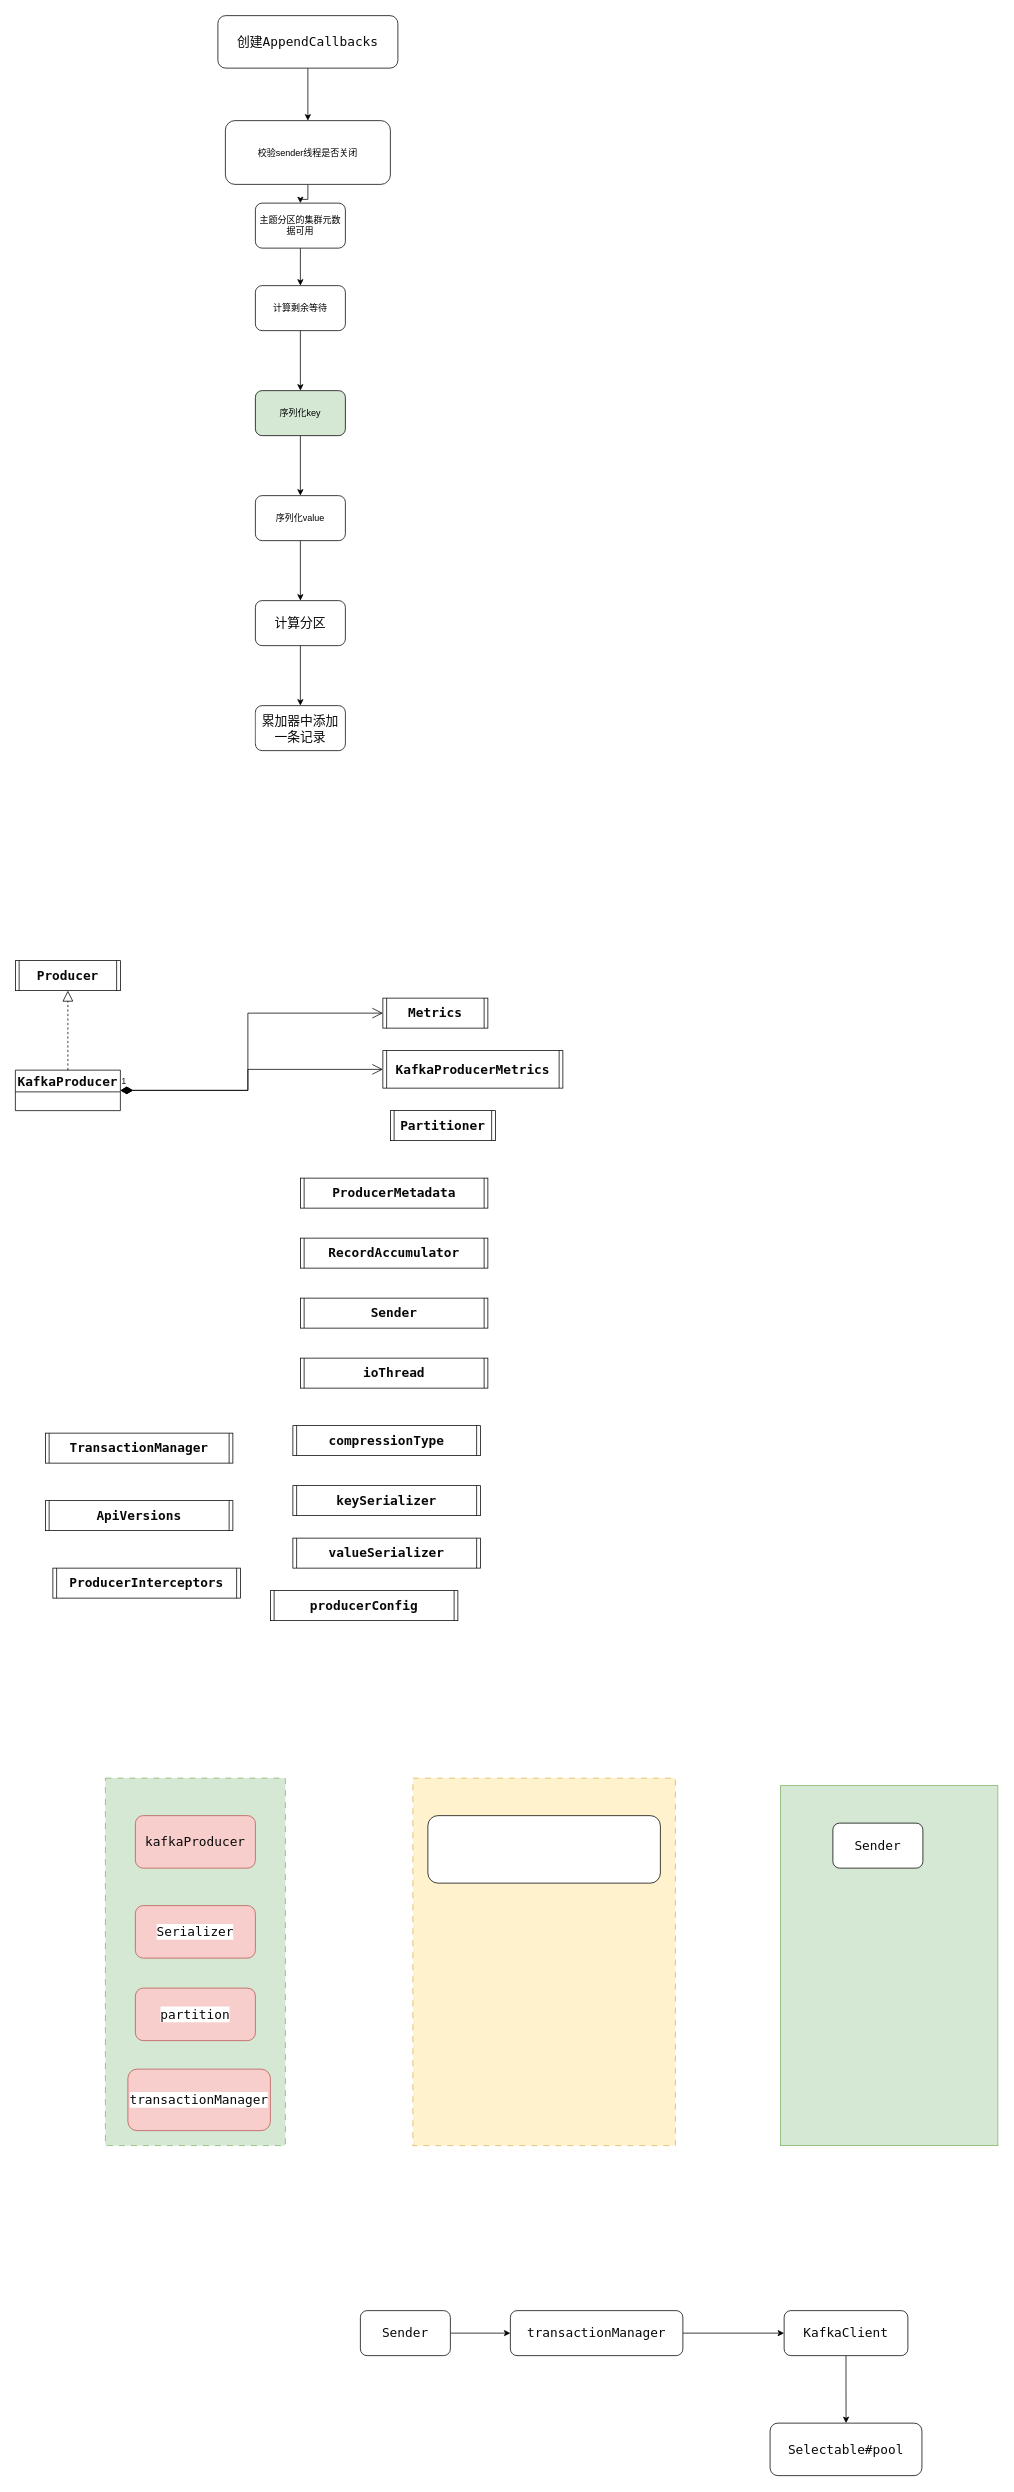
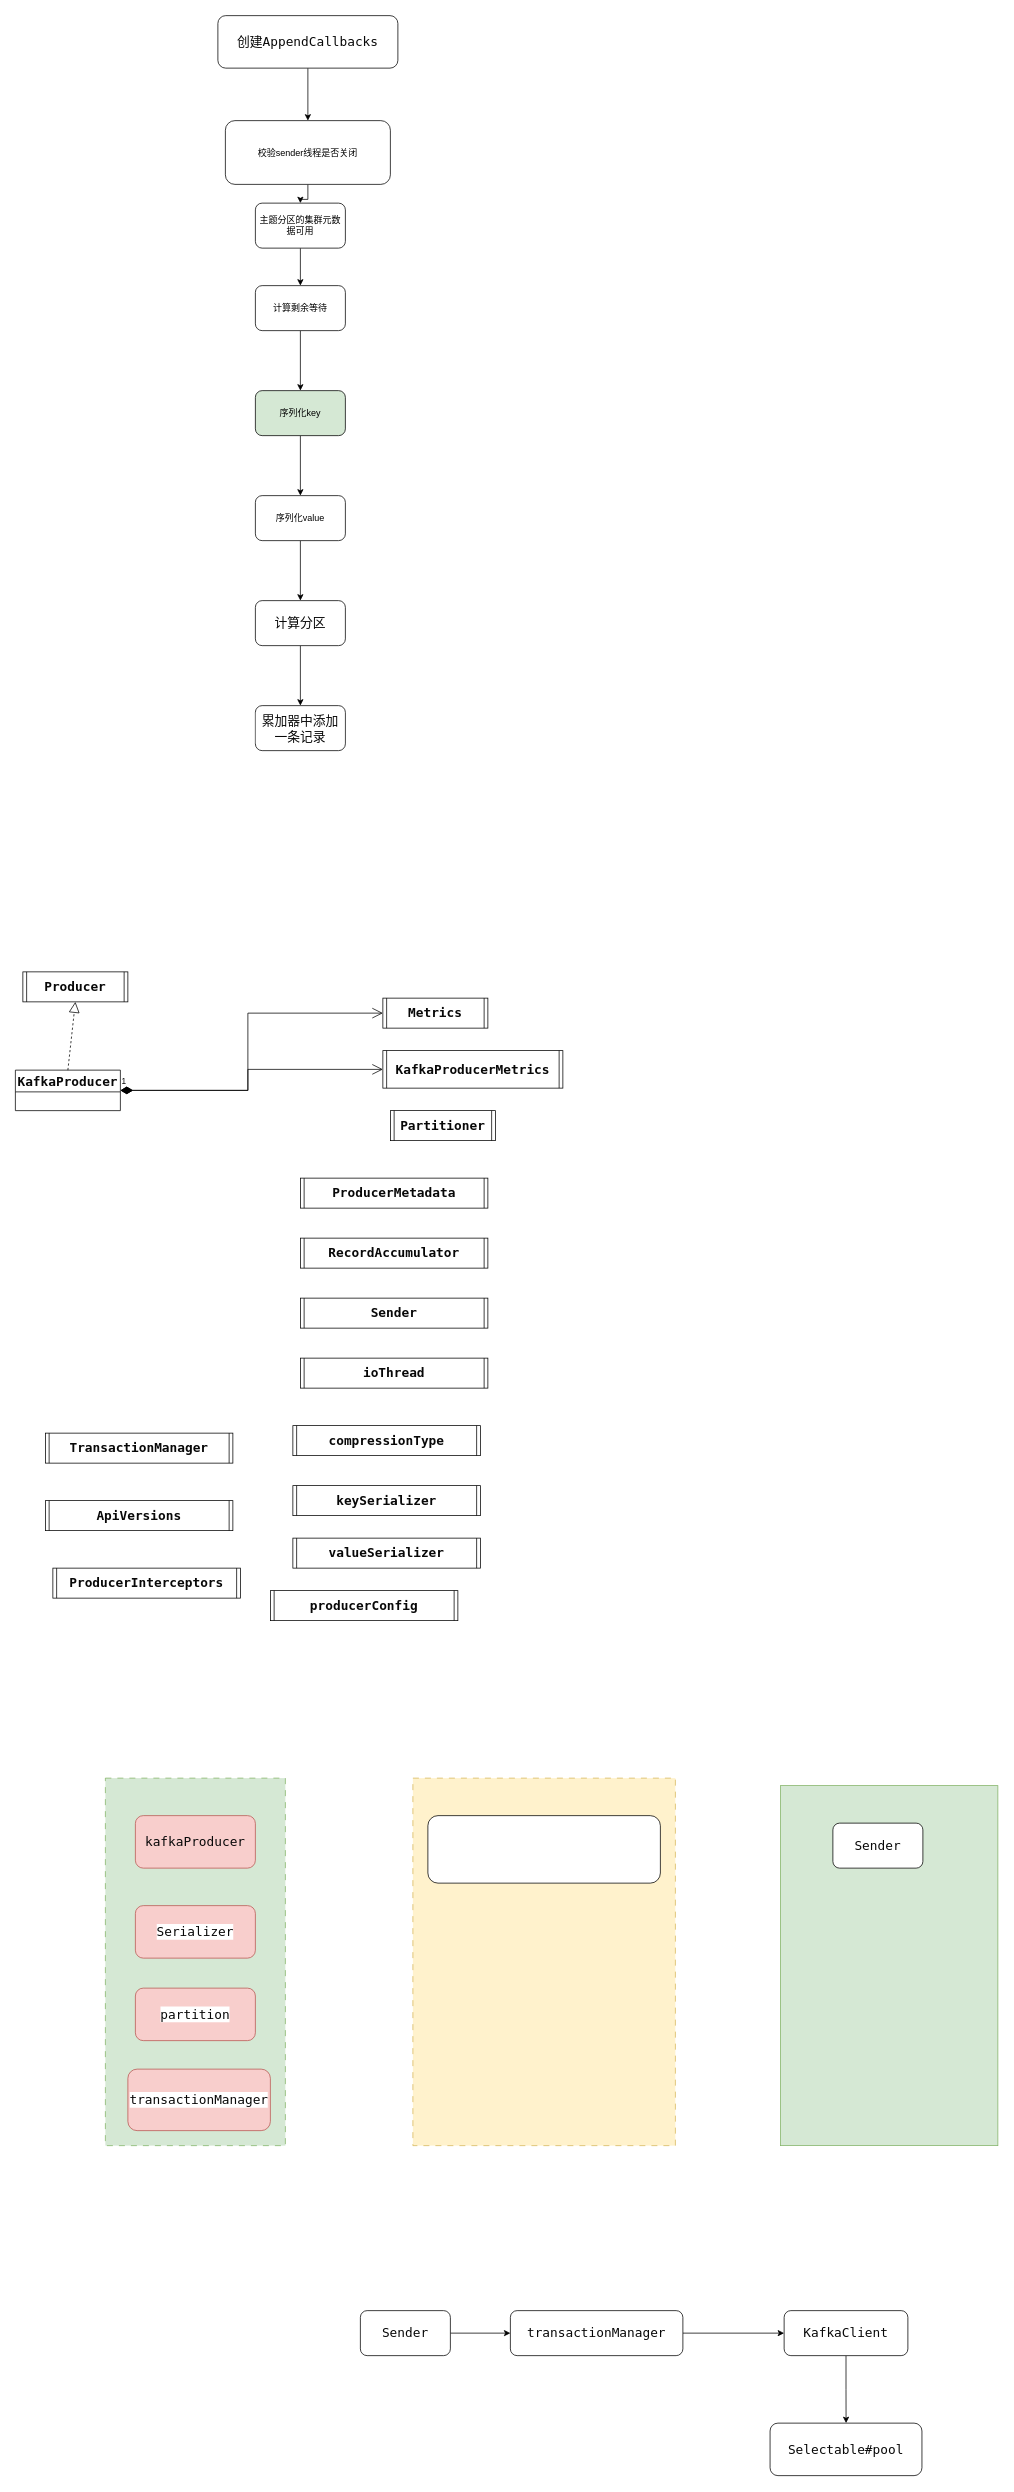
- <mxCell id="17" value="&lt;div style=&quot;background-color: rgb(255, 255, 255); color: rgb(8, 8, 8); font-family: &amp;quot;JetBrains Mono&amp;quot;, monospace; font-size: 12.8pt;&quot;&gt;Producer&lt;/div&gt;" style="shape=process2;fixedSize=1;size=5;fontStyle=1;html=1;whiteSpace=wrap;" vertex="1" parent="1"><mxGeometry x="20" y="1280" width="140" height="40" as="geometry" /></mxCell>
+ <mxCell id="17" value="&lt;div style=&quot;background-color: rgb(255, 255, 255); color: rgb(8, 8, 8); font-family: &amp;quot;JetBrains Mono&amp;quot;, monospace; font-size: 12.8pt;&quot;&gt;Producer&lt;/div&gt;" style="shape=process2;fixedSize=1;size=5;fontStyle=1;html=1;whiteSpace=wrap;" vertex="1" parent="1"><mxGeometry x="30" y="1295" width="140" height="40" as="geometry" /></mxCell>
